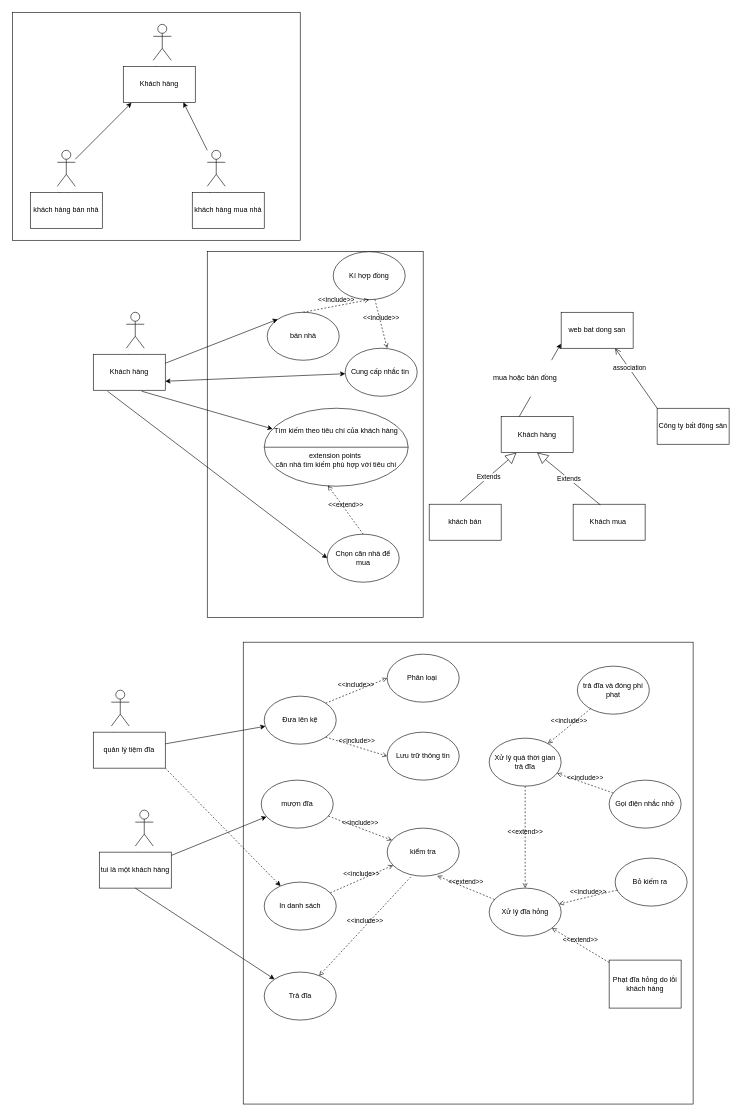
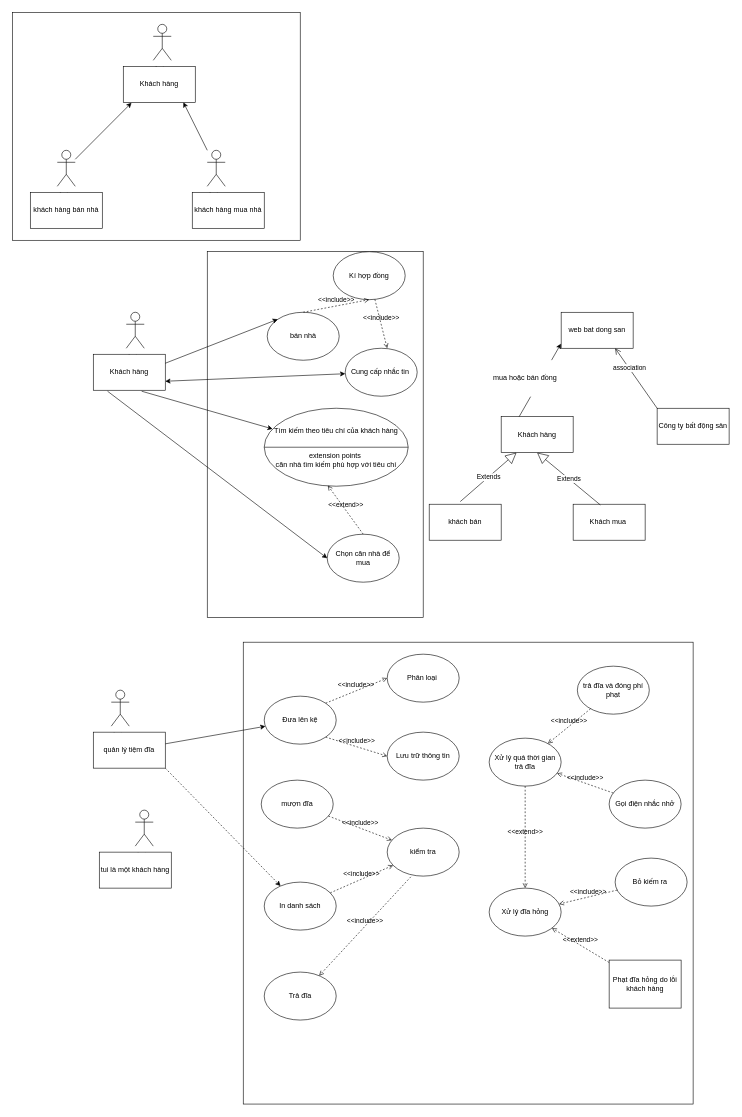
- <mxCell id="39" style="edgeStyle=none;rounded=0;orthogonalLoop=1;jettySize=auto;html=1;" parent="1" source="41" target="37" edge="1"><mxGeometry relative="1" as="geometry" /></mxCell>
- <mxCell id="55" value="&amp;lt;&amp;lt;extend&amp;gt;&amp;gt;" style="html=1;verticalAlign=bottom;labelBackgroundColor=none;endArrow=open;endFill=0;dashed=1;rounded=0;entryX=0.695;entryY=0.995;entryDx=0;entryDy=0;entryPerimeter=0;" parent="1" source="54" target="35" edge="1"><mxGeometry width="160" relative="1" as="geometry"><mxPoint x="585" y="1420" as="sourcePoint" /><mxPoint x="745" y="1420" as="targetPoint" /></mxGeometry></mxCell>
- <mxCell id="52" value="" style="endArrow=classic;html=1;rounded=0;exitX=0.5;exitY=1;exitDx=0;exitDy=0;" parent="1" source="41" target="51" edge="1"><mxGeometry width="50" height="50" relative="1" as="geometry"><mxPoint x="645" y="1450" as="sourcePoint" /><mxPoint x="695" y="1400" as="targetPoint" /></mxGeometry></mxCell>
